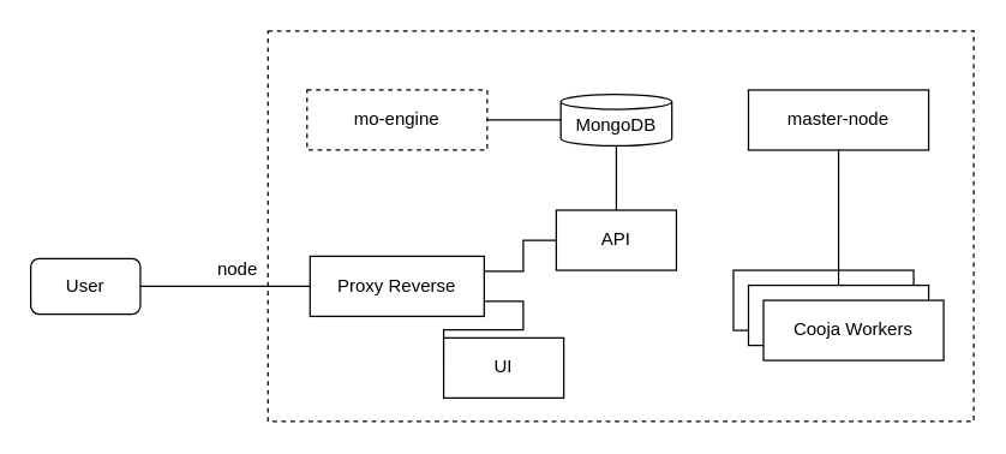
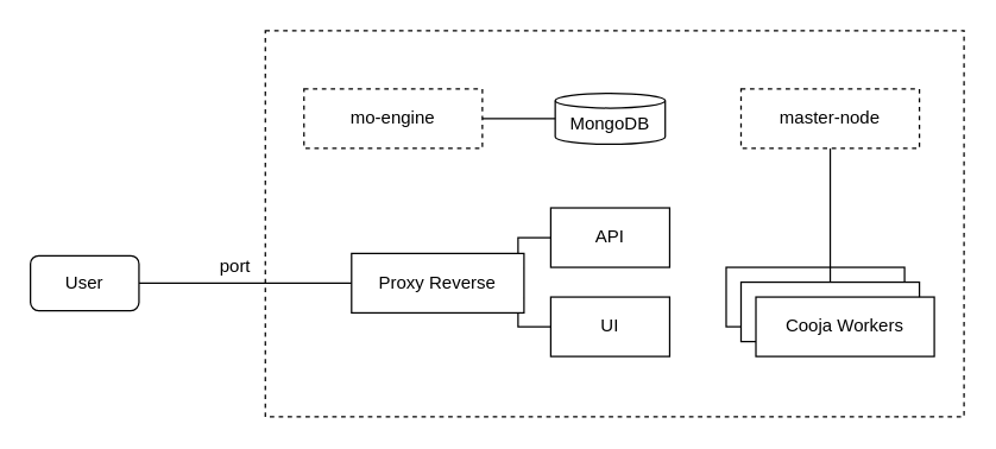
- <mxCell id="10" value="master-node" style="rounded=0;whiteSpace=wrap;html=1;" parent="1" vertex="1"><mxGeometry x="498" y="59.32" width="120" height="40" as="geometry" /></mxCell>
+ <mxCell id="10" value="master-node" style="rounded=0;whiteSpace=wrap;html=1;dashed=1;" parent="1" vertex="1"><mxGeometry x="498" y="59.32" width="120" height="40" as="geometry" /></mxCell>
- <mxCell id="7" style="edgeStyle=orthogonalEdgeStyle;rounded=0;orthogonalLoop=1;jettySize=auto;html=1;exitX=0.5;exitY=1;exitDx=0;exitDy=0;exitPerimeter=0;startArrow=none;startFill=0;endArrow=none;endFill=0;" parent="1" source="8" target="11" edge="1"><mxGeometry relative="1" as="geometry" /></mxCell>
- <mxCell id="19" value="node" style="text;html=1;strokeColor=none;fillColor=none;align=center;verticalAlign=middle;whiteSpace=wrap;rounded=0;" parent="1" vertex="1"><mxGeometry x="138" y="169" width="40" height="20" as="geometry" /></mxCell>
+ <mxCell id="19" value="port" style="text;html=1;strokeColor=none;fillColor=none;align=center;verticalAlign=middle;whiteSpace=wrap;rounded=0;" parent="1" vertex="1"><mxGeometry x="138" y="169" width="40" height="20" as="geometry" /></mxCell>
- <mxCell id="6" value="Proxy Reverse" style="rounded=0;whiteSpace=wrap;html=1;" parent="1" vertex="1"><mxGeometry x="206" y="170" width="116" height="40" as="geometry" /></mxCell>
+ <mxCell id="6" value="Proxy Reverse" style="rounded=0;whiteSpace=wrap;html=1;" parent="1" vertex="1"><mxGeometry x="236" y="170" width="116" height="40" as="geometry" /></mxCell>
- <mxCell id="14" value="UI" style="rounded=0;whiteSpace=wrap;html=1;" parent="1" vertex="1"><mxGeometry x="295" y="224.33" width="80" height="40" as="geometry" /></mxCell>
+ <mxCell id="14" value="UI" style="rounded=0;whiteSpace=wrap;html=1;" parent="1" vertex="1"><mxGeometry x="370" y="199.33" width="80" height="40" as="geometry" /></mxCell>
